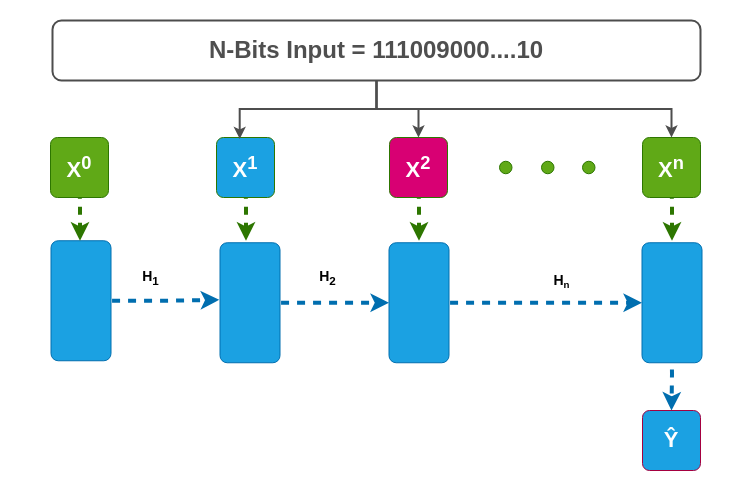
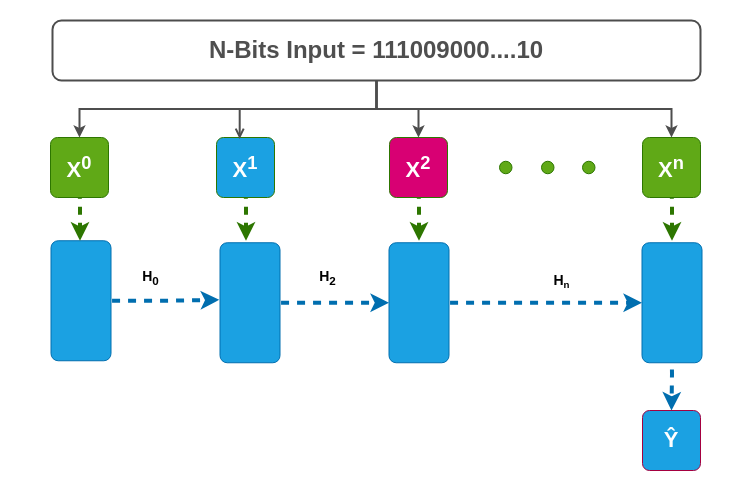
+ <mxCell id="27" style="edgeStyle=orthogonalEdgeStyle;rounded=0;orthogonalLoop=1;jettySize=auto;html=1;strokeWidth=2;strokeColor=#4D4D4D;" edge="1" parent="1" source="28" target="11"><mxGeometry relative="1" as="geometry" /></mxCell>
- <mxCell id="29" style="edgeStyle=orthogonalEdgeStyle;rounded=0;orthogonalLoop=1;jettySize=auto;html=1;entryX=0.4;entryY=0.023;entryDx=0;entryDy=0;entryPerimeter=0;strokeColor=#4D4D4D;strokeWidth=2;" edge="1" parent="1" source="28" target="13"><mxGeometry relative="1" as="geometry" /></mxCell>
+ <mxCell id="29" style="edgeStyle=orthogonalEdgeStyle;rounded=0;orthogonalLoop=1;jettySize=auto;html=1;entryX=0.4;entryY=0.023;entryDx=0;entryDy=0;entryPerimeter=0;strokeColor=#4D4D4D;strokeWidth=2;endArrow=open;" edge="1" parent="1" source="28" target="13"><mxGeometry relative="1" as="geometry" /></mxCell>
- <mxCell id="22" value="&lt;b style=&quot;font-size: 14px;&quot;&gt;H&lt;sub&gt;1&lt;/sub&gt;&lt;/b&gt;" style="text;html=1;align=center;verticalAlign=middle;resizable=0;points=[];autosize=1;strokeColor=none;fillColor=none;" vertex="1" parent="1"><mxGeometry x="132.5" y="261.25" width="35" height="32" as="geometry" /></mxCell>
+ <mxCell id="22" value="&lt;b style=&quot;font-size: 14px;&quot;&gt;H&lt;sub&gt;0&lt;/sub&gt;&lt;/b&gt;" style="text;html=1;align=center;verticalAlign=middle;resizable=0;points=[];autosize=1;strokeColor=none;fillColor=none;" vertex="1" parent="1"><mxGeometry x="132.5" y="261.25" width="35" height="32" as="geometry" /></mxCell>
